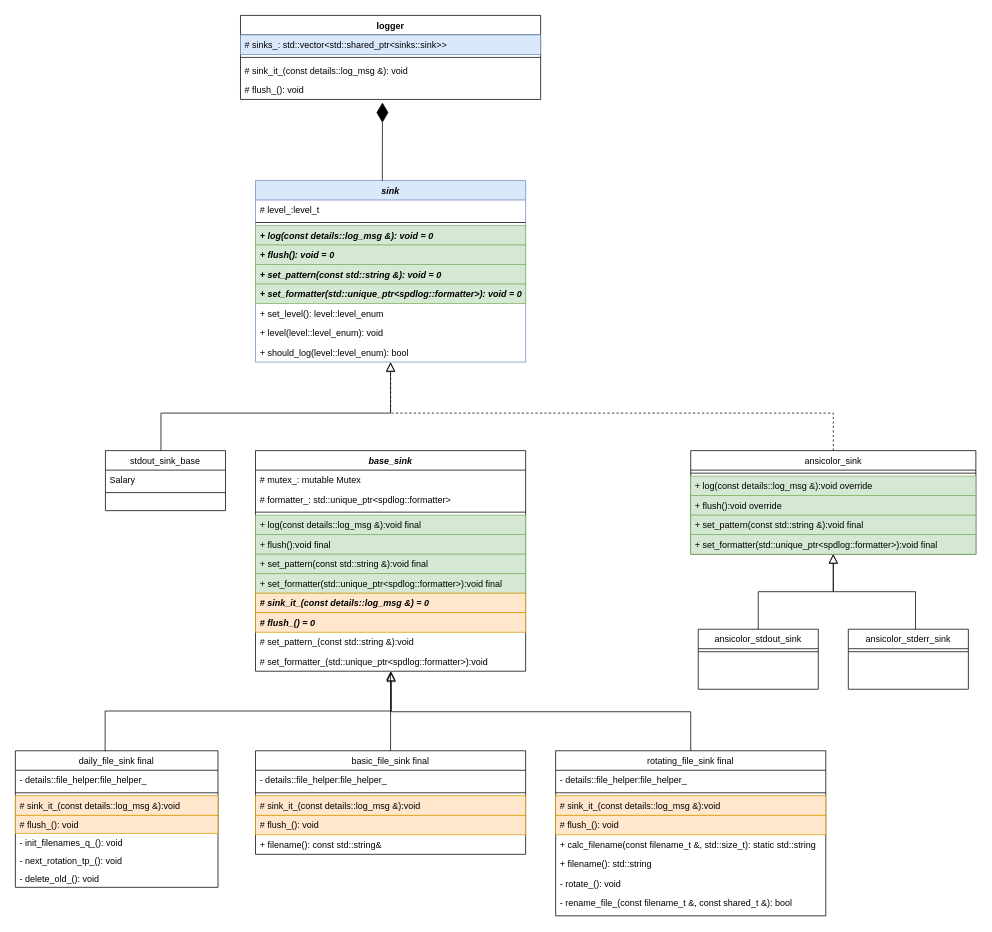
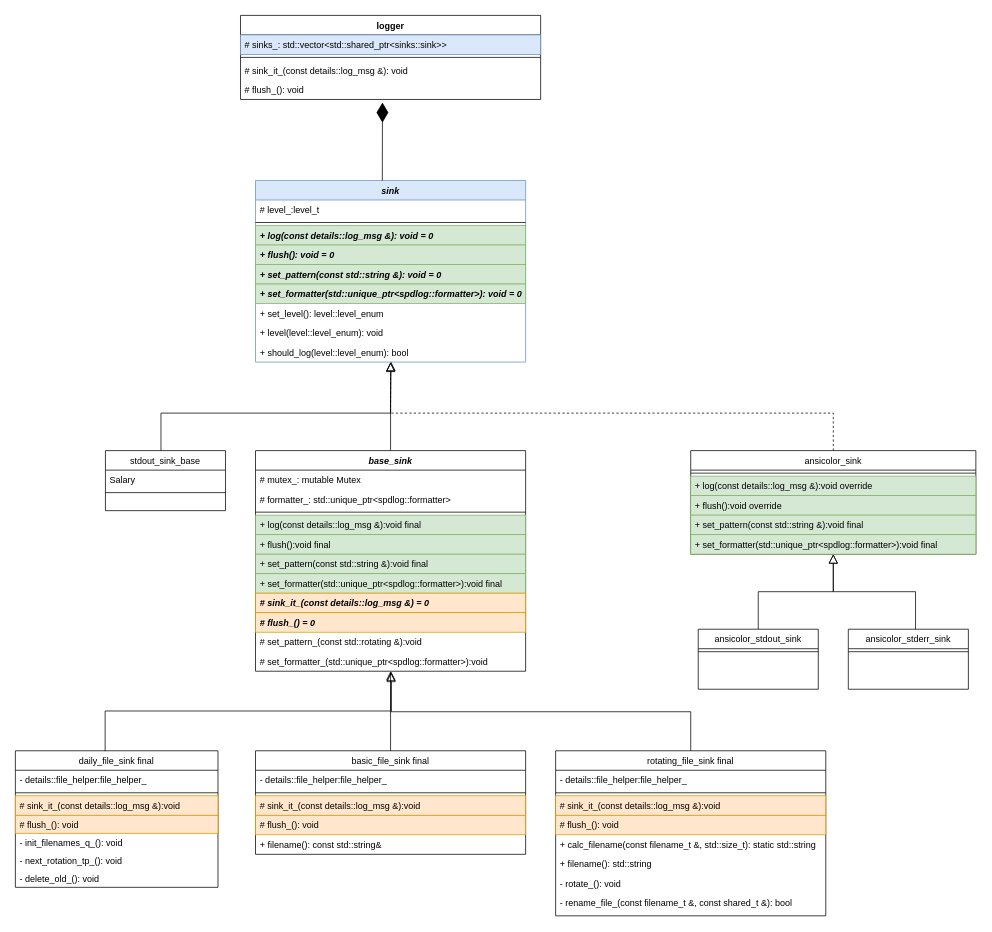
+ <mxCell id="52" value="" style="endArrow=block;endSize=10;endFill=0;shadow=0;strokeWidth=1;rounded=0;edgeStyle=elbowEdgeStyle;elbow=vertical;exitX=0.5;exitY=0;exitDx=0;exitDy=0;entryX=0.502;entryY=0.978;entryDx=0;entryDy=0;entryPerimeter=0;" parent="1" source="5" target="46" edge="1"><mxGeometry width="160" relative="1" as="geometry"><mxPoint x="230" y="610" as="sourcePoint" /><mxPoint x="532.24" y="492.806" as="targetPoint" /><Array as="points"><mxPoint x="532" y="540" /><mxPoint x="760" y="370" /><mxPoint x="770" y="560" /></Array></mxGeometry></mxCell>
- <mxCell id="15" value="# set_pattern_(const std::string &amp;):void" style="text;align=left;verticalAlign=top;spacingLeft=4;spacingRight=4;overflow=hidden;rotatable=0;points=[[0,0.5],[1,0.5]];portConstraint=eastwest;" parent="5" vertex="1"><mxGeometry y="242" width="360" height="26" as="geometry" /></mxCell>
+ <mxCell id="15" value="# set_pattern_(const std::rotating &amp;):void" style="text;align=left;verticalAlign=top;spacingLeft=4;spacingRight=4;overflow=hidden;rotatable=0;points=[[0,0.5],[1,0.5]];portConstraint=eastwest;" parent="5" vertex="1"><mxGeometry y="242" width="360" height="26" as="geometry" /></mxCell>
